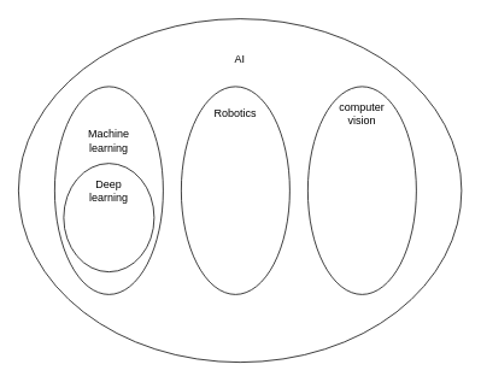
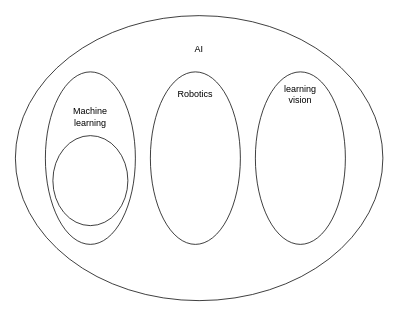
- <mxCell id="9" value="computer vision" style="text;html=1;align=center;verticalAlign=middle;whiteSpace=wrap;rounded=0;" vertex="1" parent="1"><mxGeometry x="370" y="110" width="60" height="30" as="geometry" /></mxCell>
+ <mxCell id="9" value="learning vision" style="text;html=1;align=center;verticalAlign=middle;whiteSpace=wrap;rounded=0;" vertex="1" parent="1"><mxGeometry x="370" y="110" width="60" height="30" as="geometry" /></mxCell>
- <mxCell id="11" value="Deep learning" style="text;html=1;align=center;verticalAlign=middle;whiteSpace=wrap;rounded=0;" vertex="1" parent="1"><mxGeometry x="90" y="195" width="60" height="30" as="geometry" /></mxCell>
